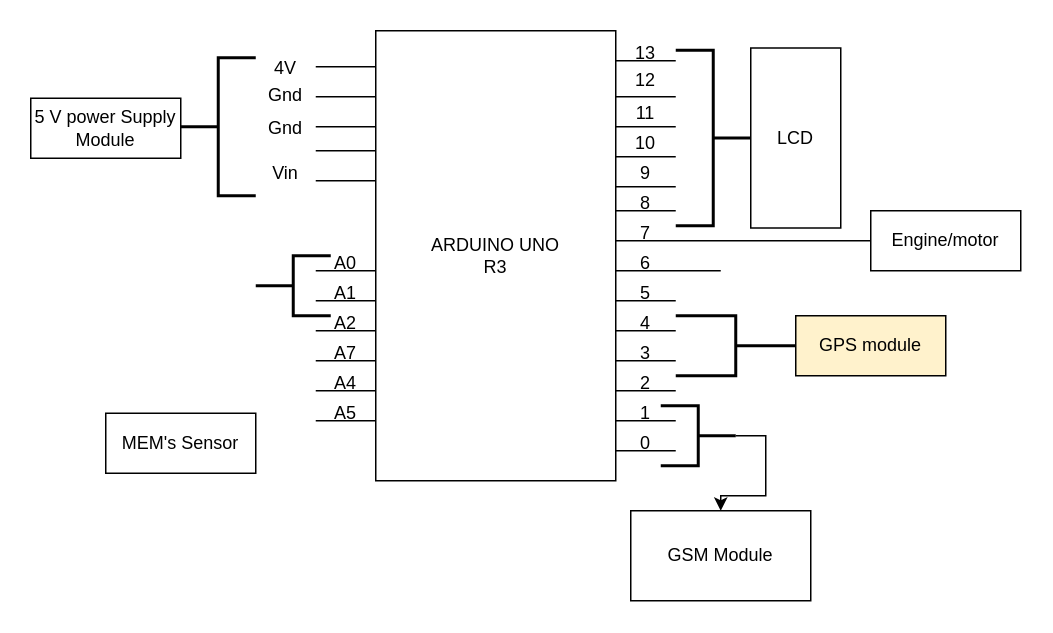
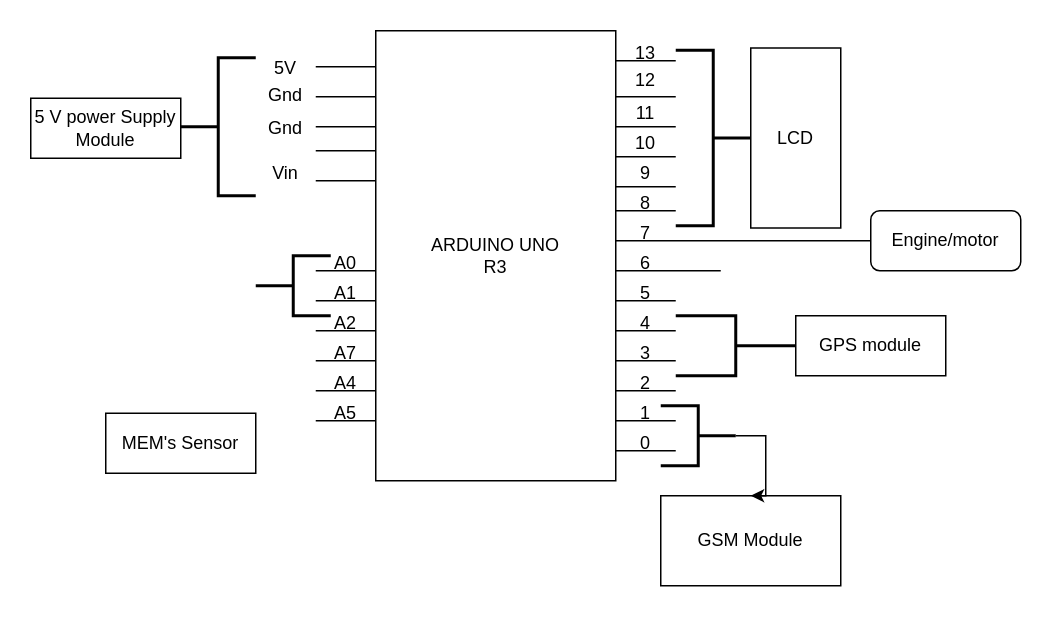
- <mxCell id="51" value="4V" style="text;html=1;strokeColor=none;fillColor=none;align=center;verticalAlign=middle;whiteSpace=wrap;rounded=0;" vertex="1" parent="1"><mxGeometry x="160" y="30" width="60" height="30" as="geometry" /></mxCell>
+ <mxCell id="51" value="5V" style="text;html=1;strokeColor=none;fillColor=none;align=center;verticalAlign=middle;whiteSpace=wrap;rounded=0;" vertex="1" parent="1"><mxGeometry x="160" y="30" width="60" height="30" as="geometry" /></mxCell>
- <mxCell id="57" value="Engine/motor" style="rounded=0;whiteSpace=wrap;html=1;" vertex="1" parent="1"><mxGeometry x="580" y="140" width="100" height="40" as="geometry" /></mxCell>
+ <mxCell id="57" value="Engine/motor" style="whiteSpace=wrap;html=1;rounded=1;" vertex="1" parent="1"><mxGeometry x="580" y="140" width="100" height="40" as="geometry" /></mxCell>
- <mxCell id="59" value="GPS module" style="rounded=0;whiteSpace=wrap;html=1;fillColor=#fff2cc;" vertex="1" parent="1"><mxGeometry x="530" y="210" width="100" height="40" as="geometry" /></mxCell>
+ <mxCell id="59" value="GPS module" style="rounded=0;whiteSpace=wrap;html=1;" vertex="1" parent="1"><mxGeometry x="530" y="210" width="100" height="40" as="geometry" /></mxCell>
- <mxCell id="52" value="GSM Module" style="rounded=0;whiteSpace=wrap;html=1;" vertex="1" parent="1"><mxGeometry x="420" y="340" width="120" height="60" as="geometry" /></mxCell>
+ <mxCell id="52" value="GSM Module" style="rounded=0;whiteSpace=wrap;html=1;" vertex="1" parent="1"><mxGeometry x="440" y="330" width="120" height="60" as="geometry" /></mxCell>
